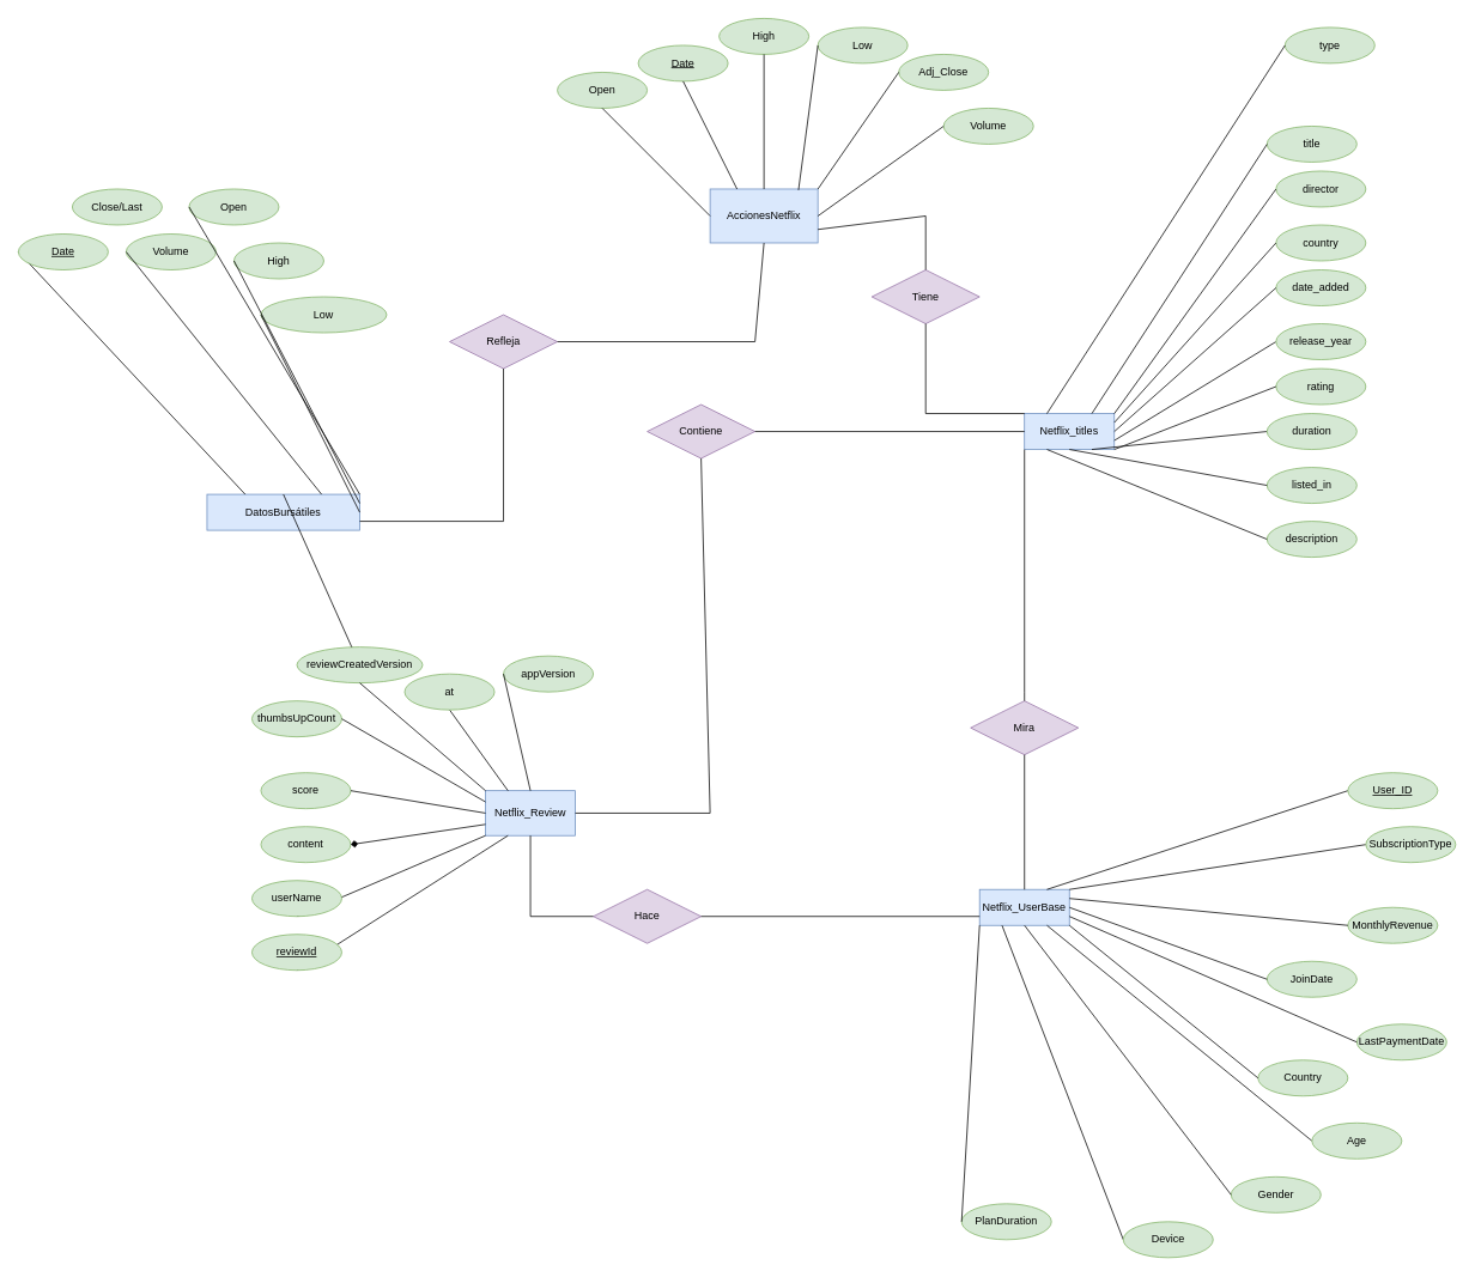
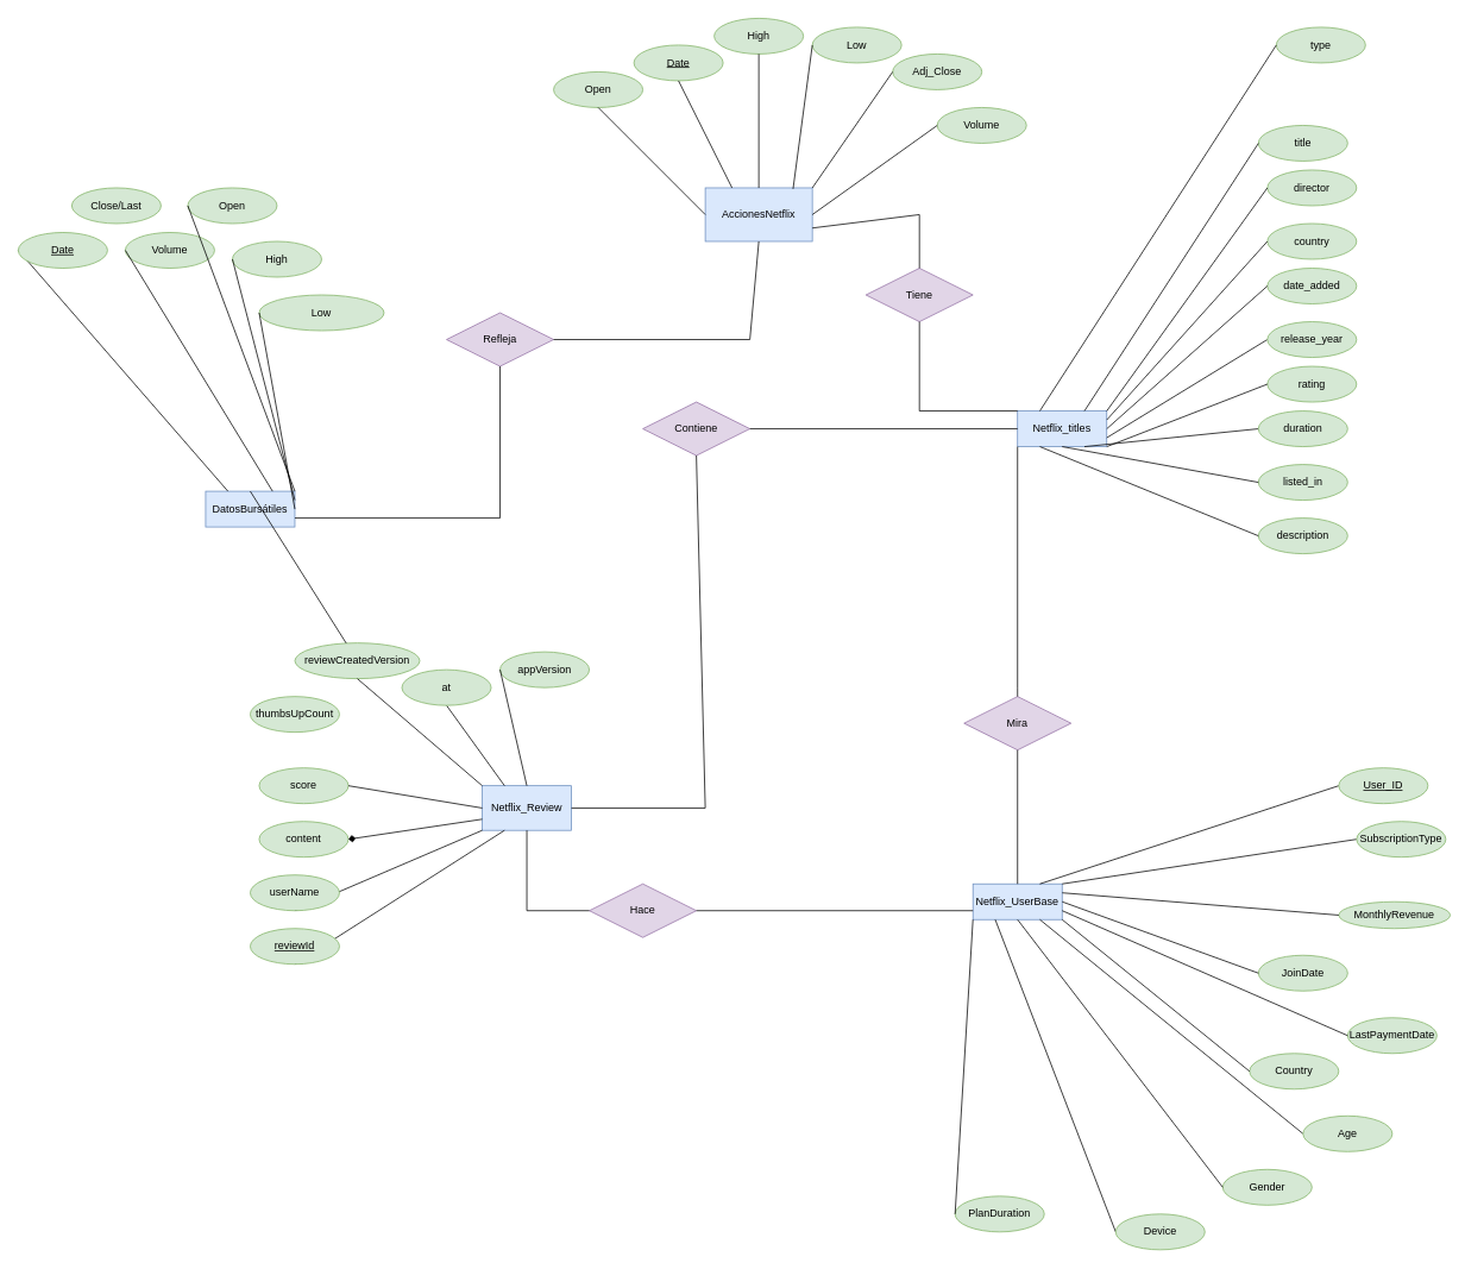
- <mxCell id="74" value="DatosBursátiles" style="whiteSpace=wrap;html=1;align=center;fillColor=#dae8fc;strokeColor=#6c8ebf;" vertex="1" parent="1"><mxGeometry x="230" y="550" width="170" height="40" as="geometry" /></mxCell>
+ <mxCell id="74" value="DatosBursátiles" style="whiteSpace=wrap;html=1;align=center;fillColor=#dae8fc;strokeColor=#6c8ebf;" vertex="1" parent="1"><mxGeometry x="230" y="550" width="100" height="40" as="geometry" /></mxCell>
- <mxCell id="66" value="" style="endArrow=none;html=1;rounded=0;exitX=0;exitY=0.25;exitDx=0;exitDy=0;entryX=1;entryY=0.5;entryDx=0;entryDy=0;" edge="1" source="57" target="60" parent="1"><mxGeometry relative="1" as="geometry"><mxPoint x="740" y="860" as="sourcePoint" /><mxPoint x="810" y="900" as="targetPoint" /></mxGeometry></mxCell>
- <mxCell id="37" value="MonthlyRevenue" style="ellipse;whiteSpace=wrap;html=1;align=center;fillColor=#d5e8d4;strokeColor=#82b366;" vertex="1" parent="1"><mxGeometry x="1500" y="1010" width="100" height="40" as="geometry" /></mxCell>
+ <mxCell id="37" value="MonthlyRevenue" style="ellipse;whiteSpace=wrap;html=1;align=center;fillColor=#d5e8d4;strokeColor=#82b366;" vertex="1" parent="1"><mxGeometry x="1500" y="1010" width="125" height="30" as="geometry" /></mxCell>
